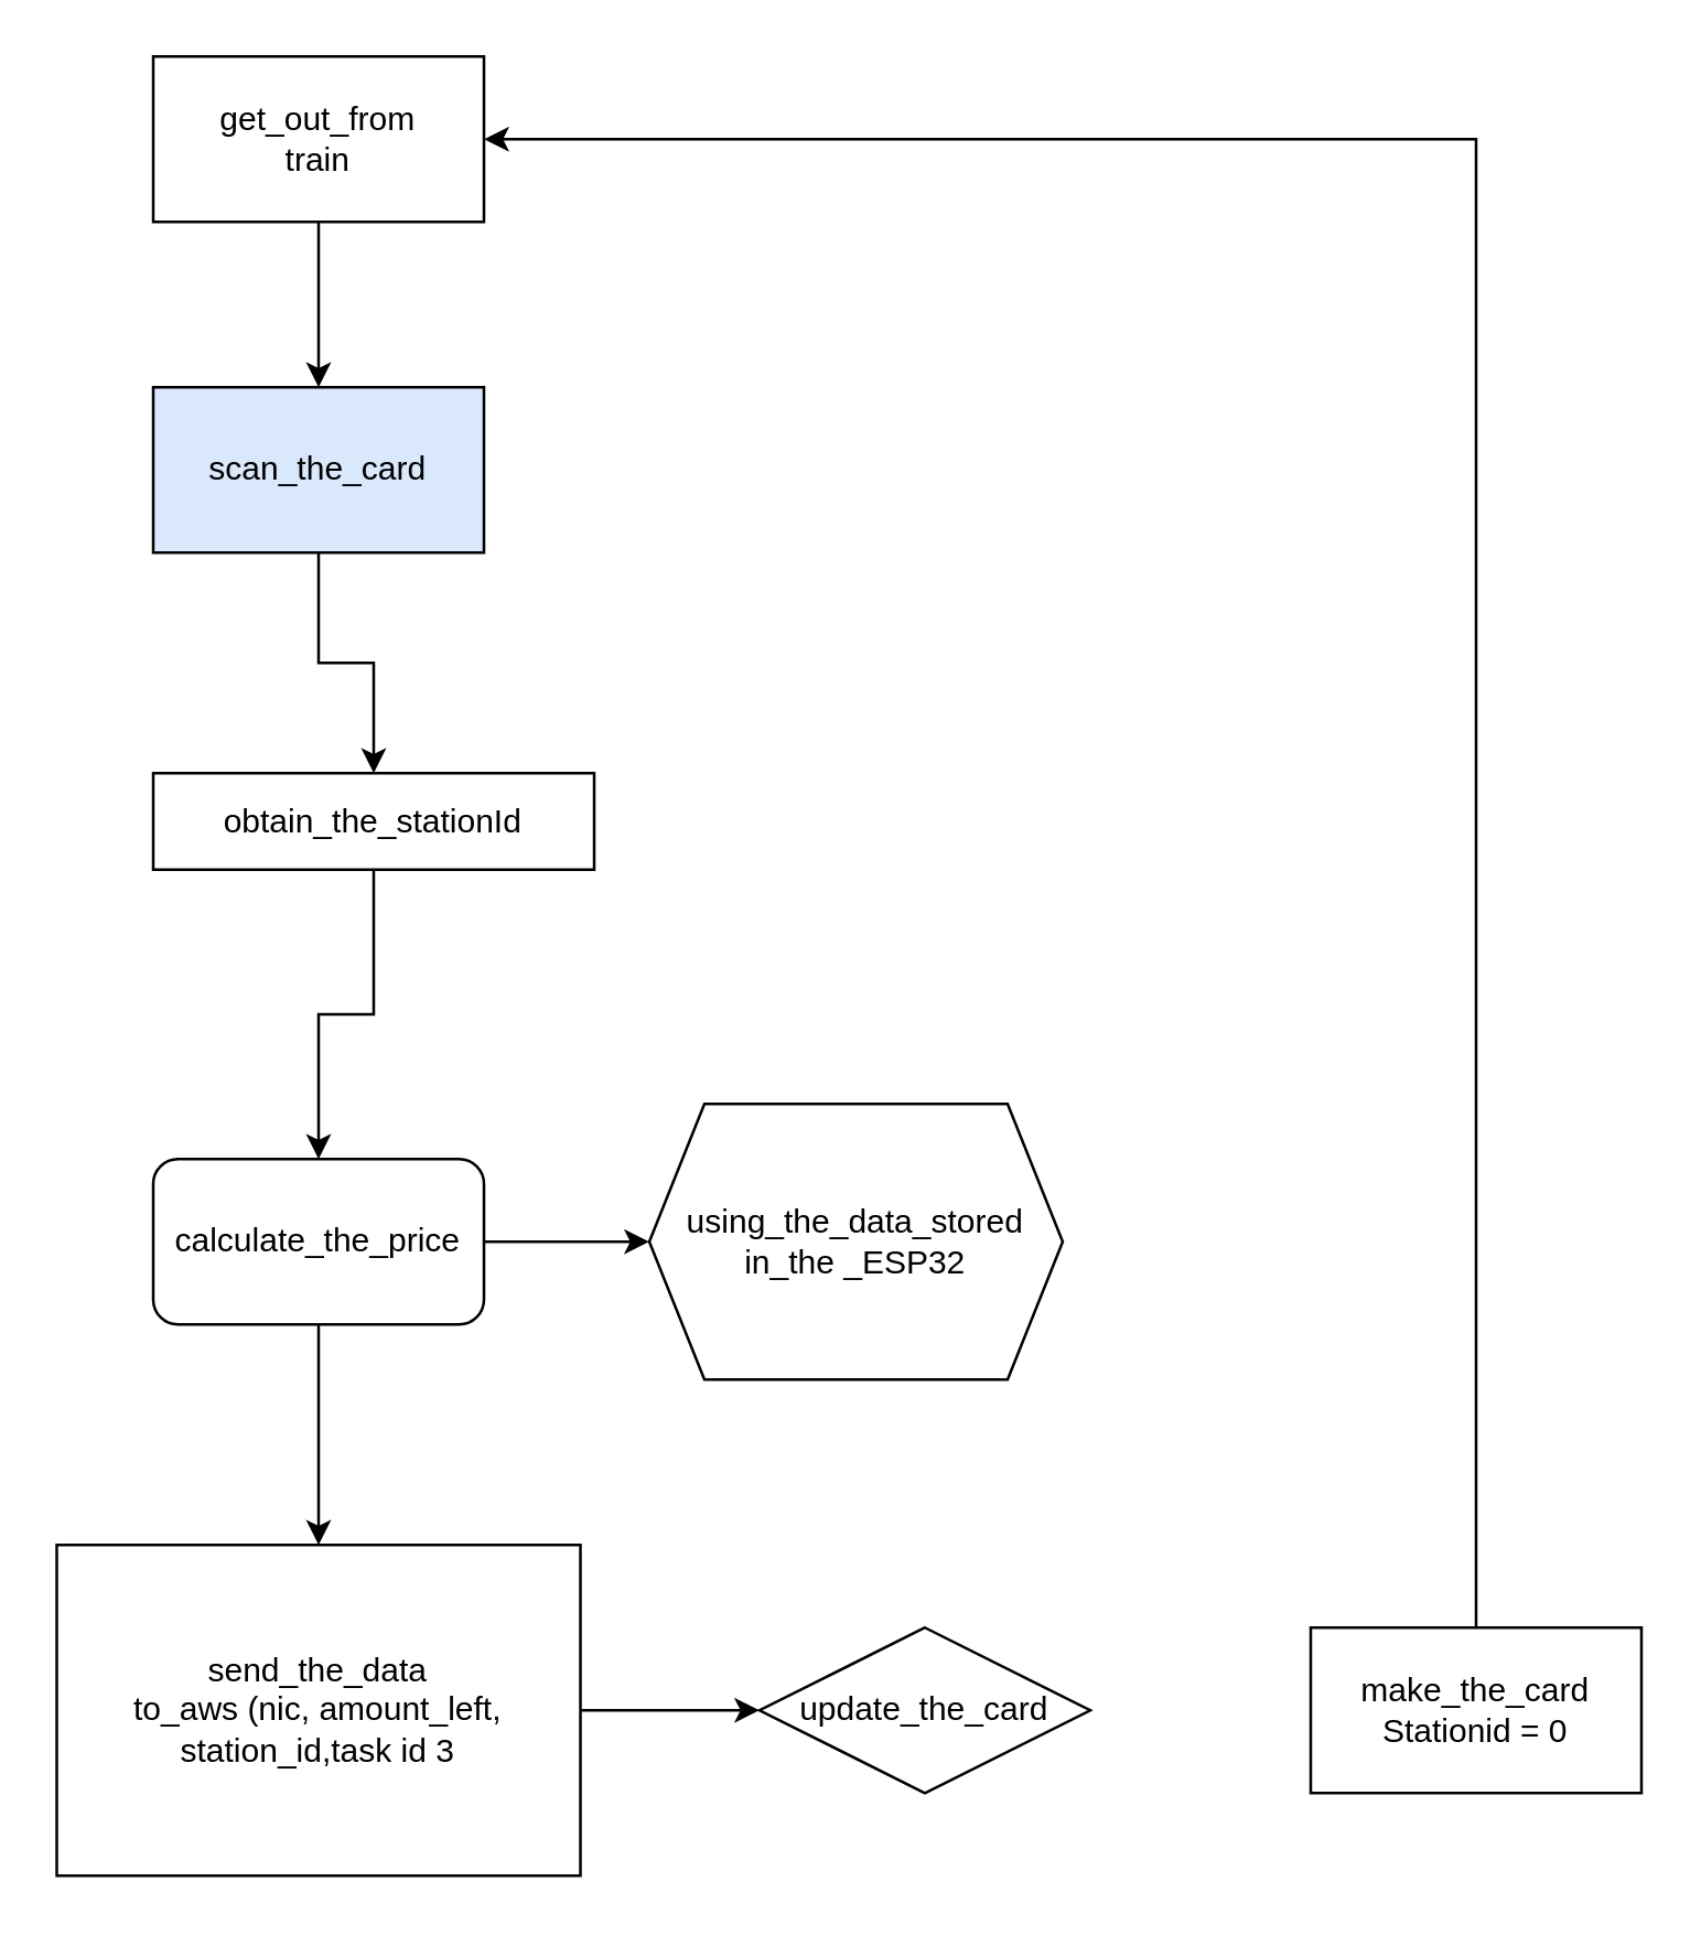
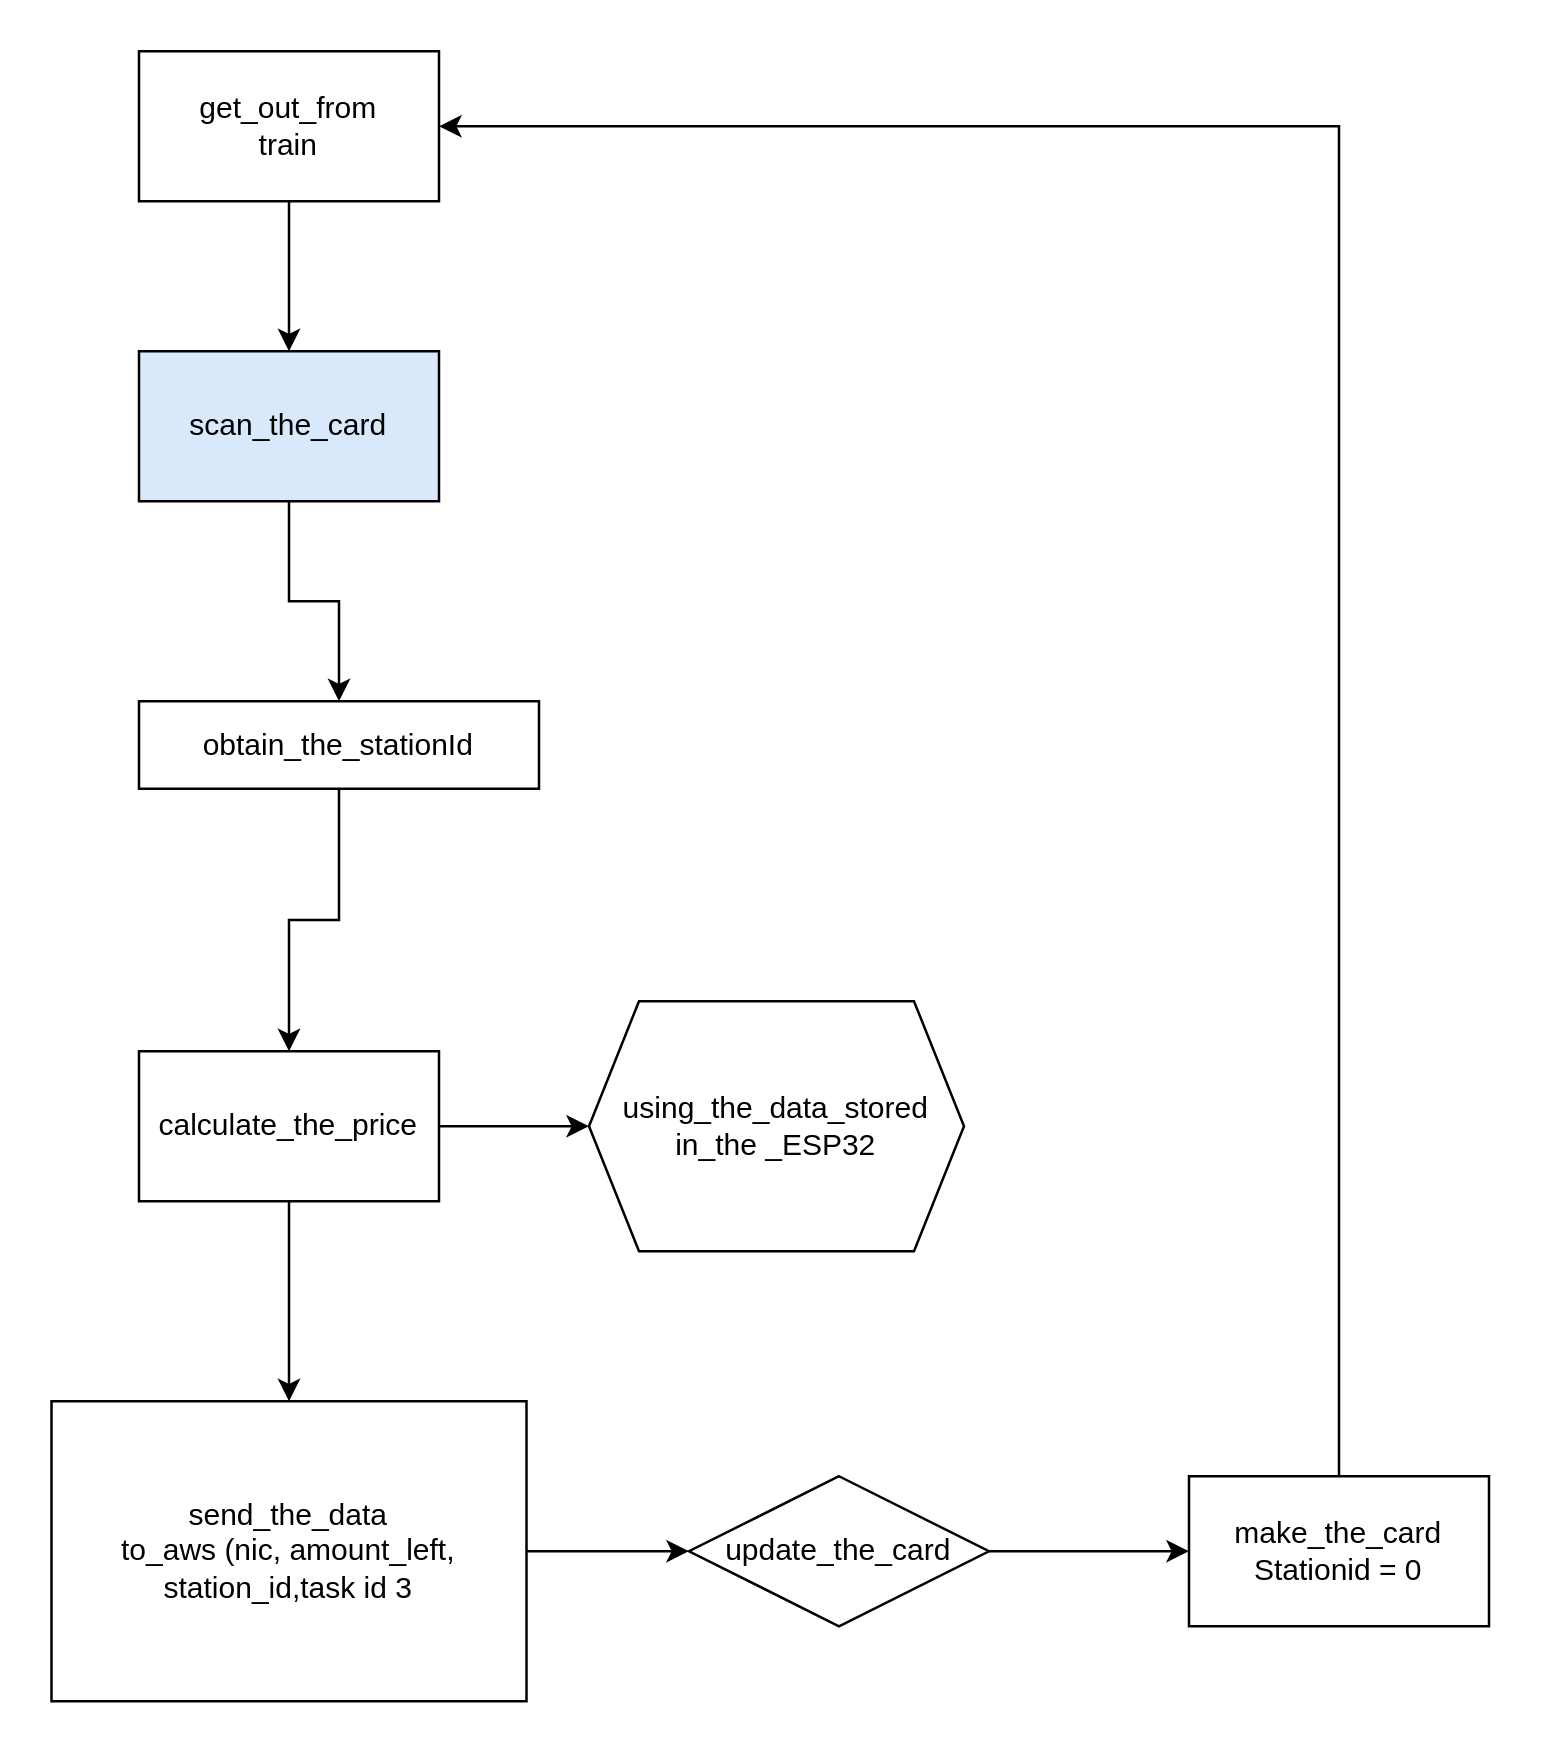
- <mxCell id="10" value="calculate_the_price" style="whiteSpace=wrap;html=1;rounded=1;" parent="1" vertex="1"><mxGeometry x="55" y="420" width="120" height="60" as="geometry" /></mxCell>
+ <mxCell id="10" value="calculate_the_price" style="rounded=0;whiteSpace=wrap;html=1;" parent="1" vertex="1"><mxGeometry x="55" y="420" width="120" height="60" as="geometry" /></mxCell>
+ <mxCell id="14" value="" style="edgeStyle=orthogonalEdgeStyle;rounded=0;orthogonalLoop=1;jettySize=auto;html=1;" edge="1" parent="1" source="15" target="16"><mxGeometry relative="1" as="geometry" /></mxCell>
